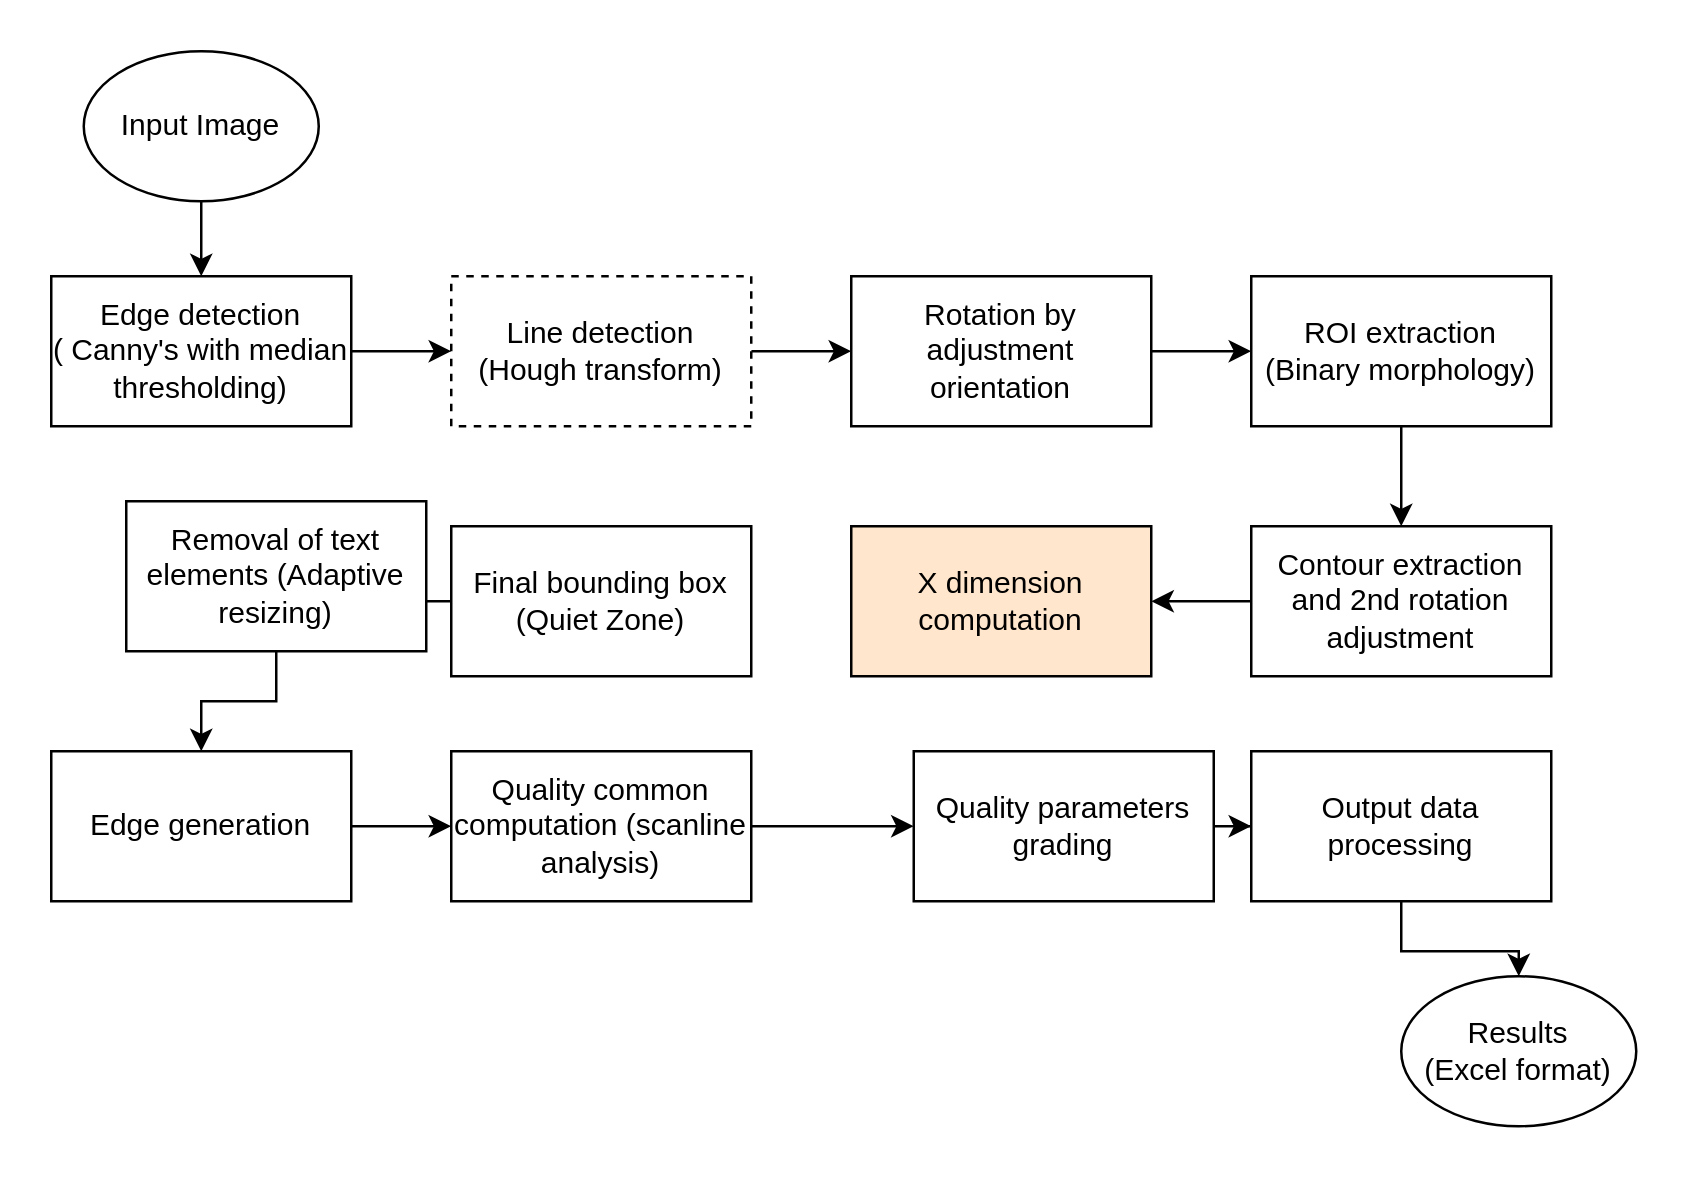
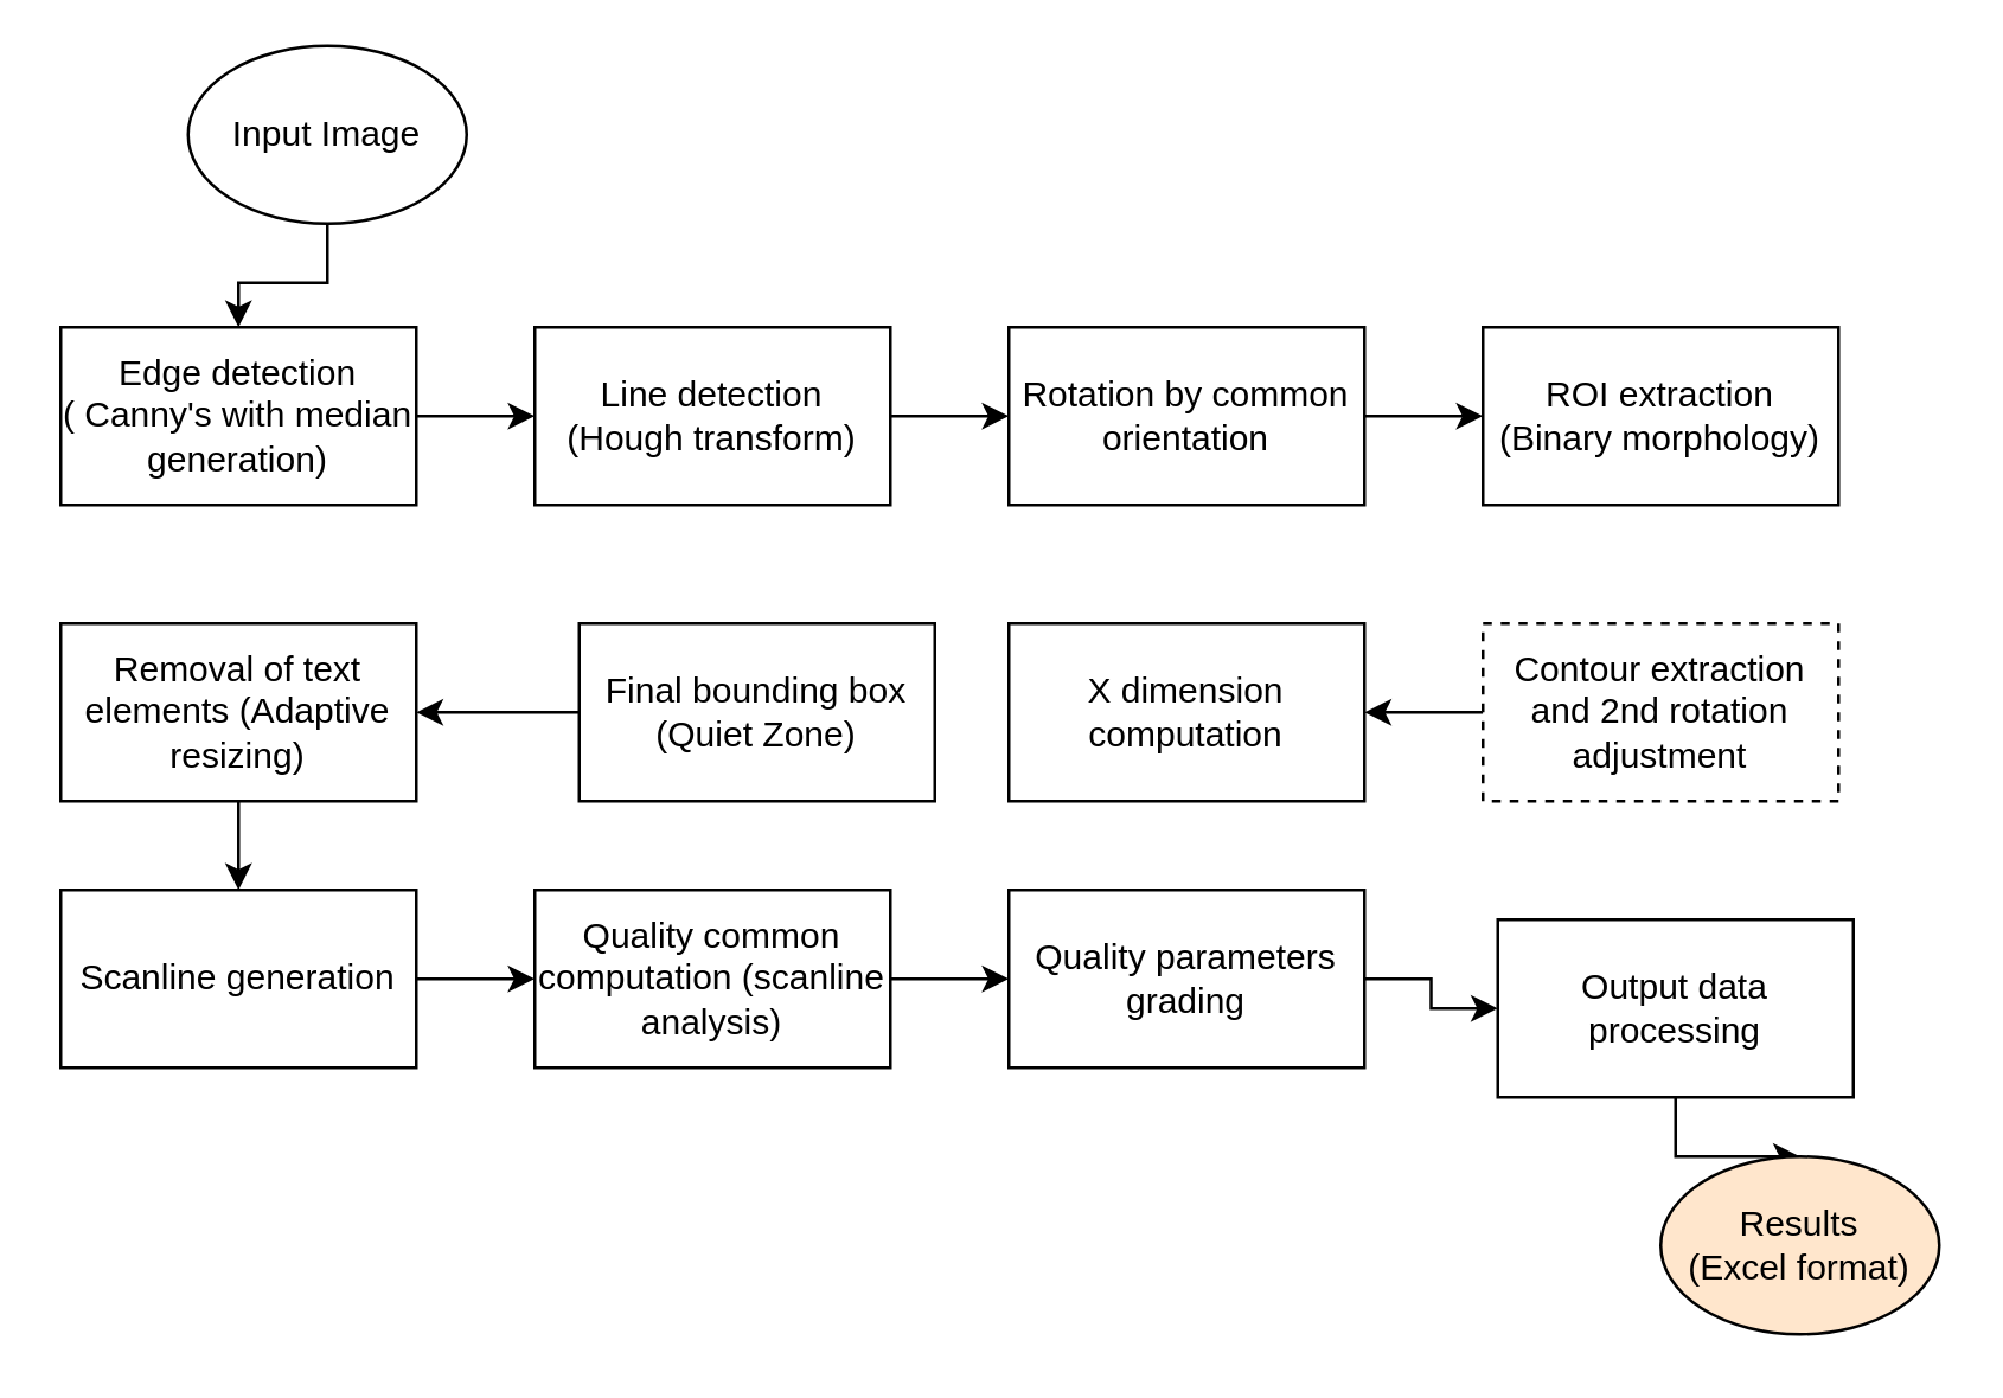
- <mxCell id="13" value="Input Image" style="ellipse;whiteSpace=wrap;html=1;" vertex="1" parent="1"><mxGeometry x="33" y="20" width="94" height="60" as="geometry" /></mxCell>
+ <mxCell id="13" value="Input Image" style="ellipse;whiteSpace=wrap;html=1;" vertex="1" parent="1"><mxGeometry x="63" y="15" width="94" height="60" as="geometry" /></mxCell>
- <mxCell id="3" value="&lt;div&gt;Edge detection&lt;/div&gt;&lt;div&gt;( Canny's with median thresholding)&lt;br&gt;&lt;/div&gt;" style="rounded=0;whiteSpace=wrap;html=1;" vertex="1" parent="1"><mxGeometry x="20" y="110" width="120" height="60" as="geometry" /></mxCell>
+ <mxCell id="3" value="&lt;div&gt;Edge detection&lt;/div&gt;&lt;div&gt;( Canny's with median generation)&lt;br&gt;&lt;/div&gt;" style="rounded=0;whiteSpace=wrap;html=1;" vertex="1" parent="1"><mxGeometry x="20" y="110" width="120" height="60" as="geometry" /></mxCell>
- <mxCell id="5" value="&lt;div&gt;Line detection&lt;/div&gt;&lt;div&gt;(Hough transform)&lt;br&gt;&lt;/div&gt;" style="rounded=0;whiteSpace=wrap;html=1;dashed=1;" vertex="1" parent="1"><mxGeometry x="180" y="110" width="120" height="60" as="geometry" /></mxCell>
+ <mxCell id="5" value="&lt;div&gt;Line detection&lt;/div&gt;&lt;div&gt;(Hough transform)&lt;br&gt;&lt;/div&gt;" style="rounded=0;whiteSpace=wrap;html=1;" vertex="1" parent="1"><mxGeometry x="180" y="110" width="120" height="60" as="geometry" /></mxCell>
- <mxCell id="7" value="Rotation by adjustment orientation" style="rounded=0;whiteSpace=wrap;html=1;" vertex="1" parent="1"><mxGeometry x="340" y="110" width="120" height="60" as="geometry" /></mxCell>
+ <mxCell id="7" value="Rotation by common orientation" style="rounded=0;whiteSpace=wrap;html=1;" vertex="1" parent="1"><mxGeometry x="340" y="110" width="120" height="60" as="geometry" /></mxCell>
- <mxCell id="8" style="edgeStyle=orthogonalEdgeStyle;rounded=0;orthogonalLoop=1;jettySize=auto;html=1;exitX=0.5;exitY=1;exitDx=0;exitDy=0;entryX=0.5;entryY=0;entryDx=0;entryDy=0;" edge="1" parent="1" source="9" target="11"><mxGeometry relative="1" as="geometry" /></mxCell>
- <mxCell id="18" value="Removal of text elements (Adaptive resizing)" style="rounded=0;whiteSpace=wrap;html=1;" vertex="1" parent="1"><mxGeometry x="50" y="200" width="120" height="60" as="geometry" /></mxCell>
+ <mxCell id="18" value="Removal of text elements (Adaptive resizing)" style="rounded=0;whiteSpace=wrap;html=1;" vertex="1" parent="1"><mxGeometry x="20" y="210" width="120" height="60" as="geometry" /></mxCell>
- <mxCell id="16" value="Final bounding box (Quiet Zone)" style="rounded=0;whiteSpace=wrap;html=1;" vertex="1" parent="1"><mxGeometry x="180" y="210" width="120" height="60" as="geometry" /></mxCell>
+ <mxCell id="16" value="Final bounding box (Quiet Zone)" style="rounded=0;whiteSpace=wrap;html=1;" vertex="1" parent="1"><mxGeometry x="195" y="210" width="120" height="60" as="geometry" /></mxCell>
- <mxCell id="14" value="X dimension computation" style="rounded=0;whiteSpace=wrap;html=1;fillColor=#ffe6cc;" vertex="1" parent="1"><mxGeometry x="340" y="210" width="120" height="60" as="geometry" /></mxCell>
+ <mxCell id="14" value="X dimension computation" style="rounded=0;whiteSpace=wrap;html=1;" vertex="1" parent="1"><mxGeometry x="340" y="210" width="120" height="60" as="geometry" /></mxCell>
- <mxCell id="11" value="&lt;div&gt;Contour extraction&lt;br&gt;&lt;/div&gt;&lt;div&gt;and 2nd rotation adjustment&lt;br&gt;&lt;/div&gt;" style="rounded=0;whiteSpace=wrap;html=1;" vertex="1" parent="1"><mxGeometry x="500" y="210" width="120" height="60" as="geometry" /></mxCell>
+ <mxCell id="11" value="&lt;div&gt;Contour extraction&lt;br&gt;&lt;/div&gt;&lt;div&gt;and 2nd rotation adjustment&lt;br&gt;&lt;/div&gt;" style="rounded=0;whiteSpace=wrap;html=1;dashed=1;" vertex="1" parent="1"><mxGeometry x="500" y="210" width="120" height="60" as="geometry" /></mxCell>
- <mxCell id="27" value="Edge generation" style="rounded=0;whiteSpace=wrap;html=1;" vertex="1" parent="1"><mxGeometry x="20" y="300" width="120" height="60" as="geometry" /></mxCell>
+ <mxCell id="27" value="Scanline generation" style="rounded=0;whiteSpace=wrap;html=1;" vertex="1" parent="1"><mxGeometry x="20" y="300" width="120" height="60" as="geometry" /></mxCell>
- <mxCell id="22" value="Quality parameters grading" style="rounded=0;whiteSpace=wrap;html=1;" vertex="1" parent="1"><mxGeometry x="365" y="300" width="120" height="60" as="geometry" /></mxCell>
+ <mxCell id="22" value="Quality parameters grading" style="rounded=0;whiteSpace=wrap;html=1;" vertex="1" parent="1"><mxGeometry x="340" y="300" width="120" height="60" as="geometry" /></mxCell>
- <mxCell id="24" value="Output data processing" style="rounded=0;whiteSpace=wrap;html=1;" vertex="1" parent="1"><mxGeometry x="500" y="300" width="120" height="60" as="geometry" /></mxCell>
+ <mxCell id="24" value="Output data processing" style="rounded=0;whiteSpace=wrap;html=1;" vertex="1" parent="1"><mxGeometry x="505" y="310" width="120" height="60" as="geometry" /></mxCell>
- <mxCell id="25" value="&lt;div&gt;Results &lt;br&gt;&lt;/div&gt;&lt;div&gt;(Excel format)&lt;/div&gt;" style="ellipse;whiteSpace=wrap;html=1;" vertex="1" parent="1"><mxGeometry x="560" y="390" width="94" height="60" as="geometry" /></mxCell>
+ <mxCell id="25" value="&lt;div&gt;Results &lt;br&gt;&lt;/div&gt;&lt;div&gt;(Excel format)&lt;/div&gt;" style="ellipse;whiteSpace=wrap;html=1;fillColor=#ffe6cc;" vertex="1" parent="1"><mxGeometry x="560" y="390" width="94" height="60" as="geometry" /></mxCell>
